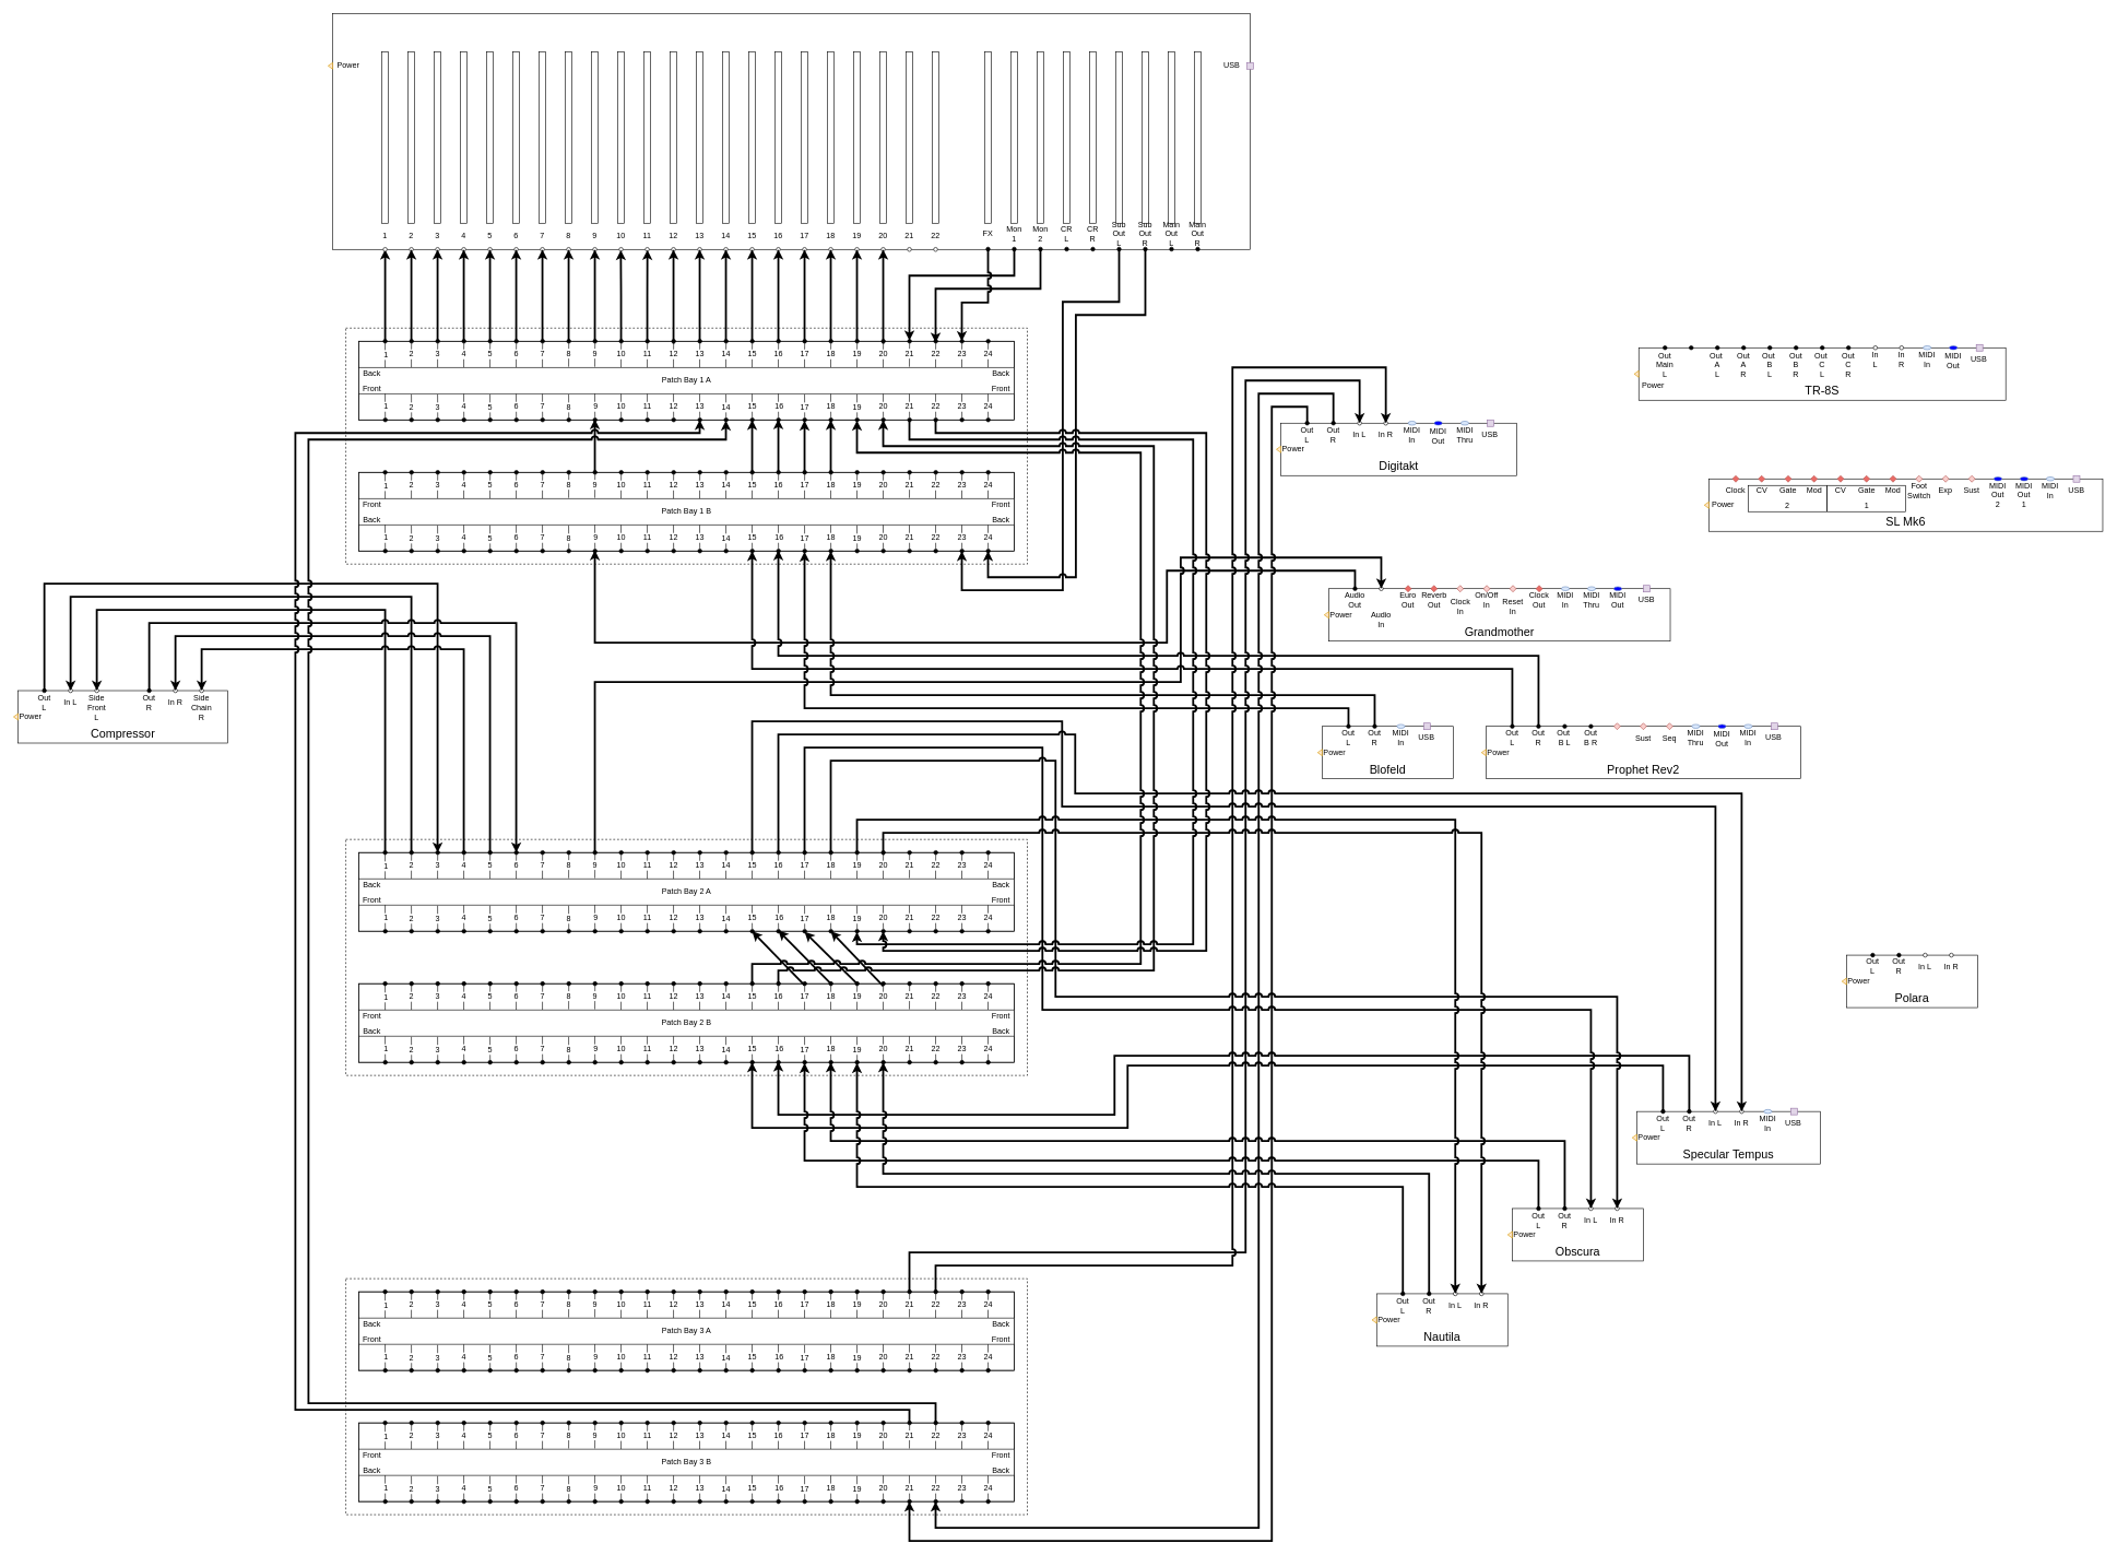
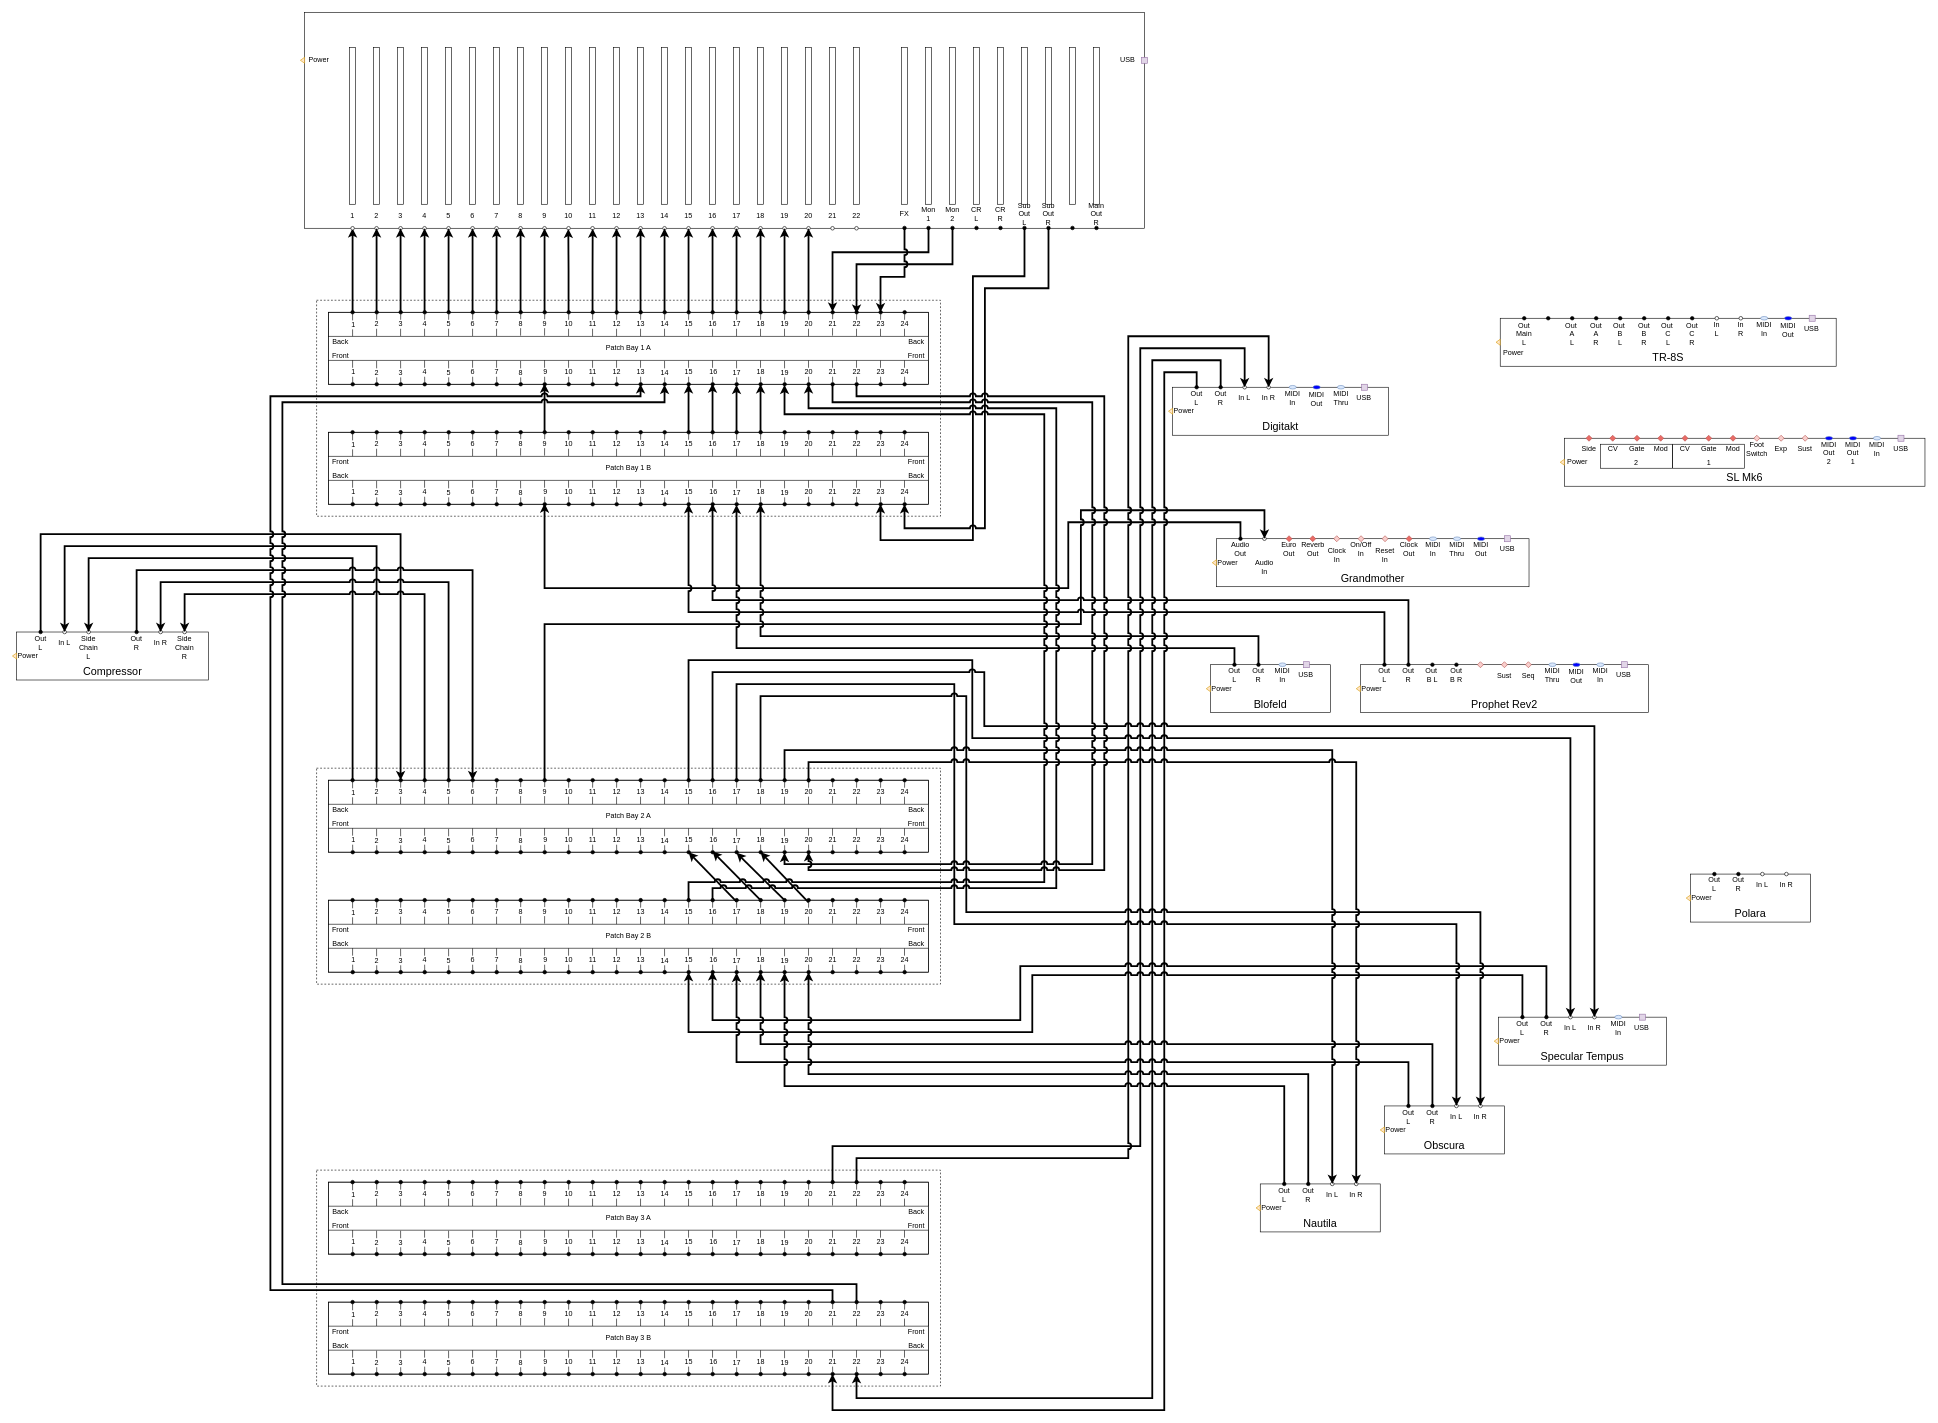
- <mxCell id="152" value="Main Out L" style="text;html=1;strokeColor=none;fillColor=none;align=center;verticalAlign=middle;whiteSpace=wrap;rounded=0;fontSize=12;fontFamily=Helvetica;fontColor=default;container=0;connectable=0;allowArrows=0;" parent="121" vertex="1"><mxGeometry x="1272" y="323.5" width="30" height="25" as="geometry" /></mxCell>
- <mxCell id="400" value="Clock" style="text;html=1;strokeColor=none;fillColor=none;align=center;verticalAlign=middle;whiteSpace=wrap;rounded=0;fontSize=12;fontFamily=Helvetica;fontColor=default;container=0;connectable=0;allowArrows=0;" parent="377" vertex="1"><mxGeometry x="33" y="10" width="30" height="25" as="geometry" /></mxCell>
+ <mxCell id="400" value="Side" style="text;html=1;strokeColor=none;fillColor=none;align=center;verticalAlign=middle;whiteSpace=wrap;rounded=0;fontSize=12;fontFamily=Helvetica;fontColor=default;container=0;connectable=0;allowArrows=0;" parent="377" vertex="1"><mxGeometry x="33" y="10" width="30" height="25" as="geometry" /></mxCell>
- <mxCell id="425" value="Side Front L" style="text;html=1;strokeColor=none;fillColor=none;align=center;verticalAlign=middle;whiteSpace=wrap;rounded=0;fontSize=12;fontFamily=Helvetica;fontColor=default;container=0;connectable=0;allowArrows=0;" parent="412" vertex="1"><mxGeometry x="112" y="16" width="30" height="25" as="geometry" /></mxCell>
+ <mxCell id="425" value="Side Chain L" style="text;html=1;strokeColor=none;fillColor=none;align=center;verticalAlign=middle;whiteSpace=wrap;rounded=0;fontSize=12;fontFamily=Helvetica;fontColor=default;container=0;connectable=0;allowArrows=0;" parent="412" vertex="1"><mxGeometry x="112" y="16" width="30" height="25" as="geometry" /></mxCell>
